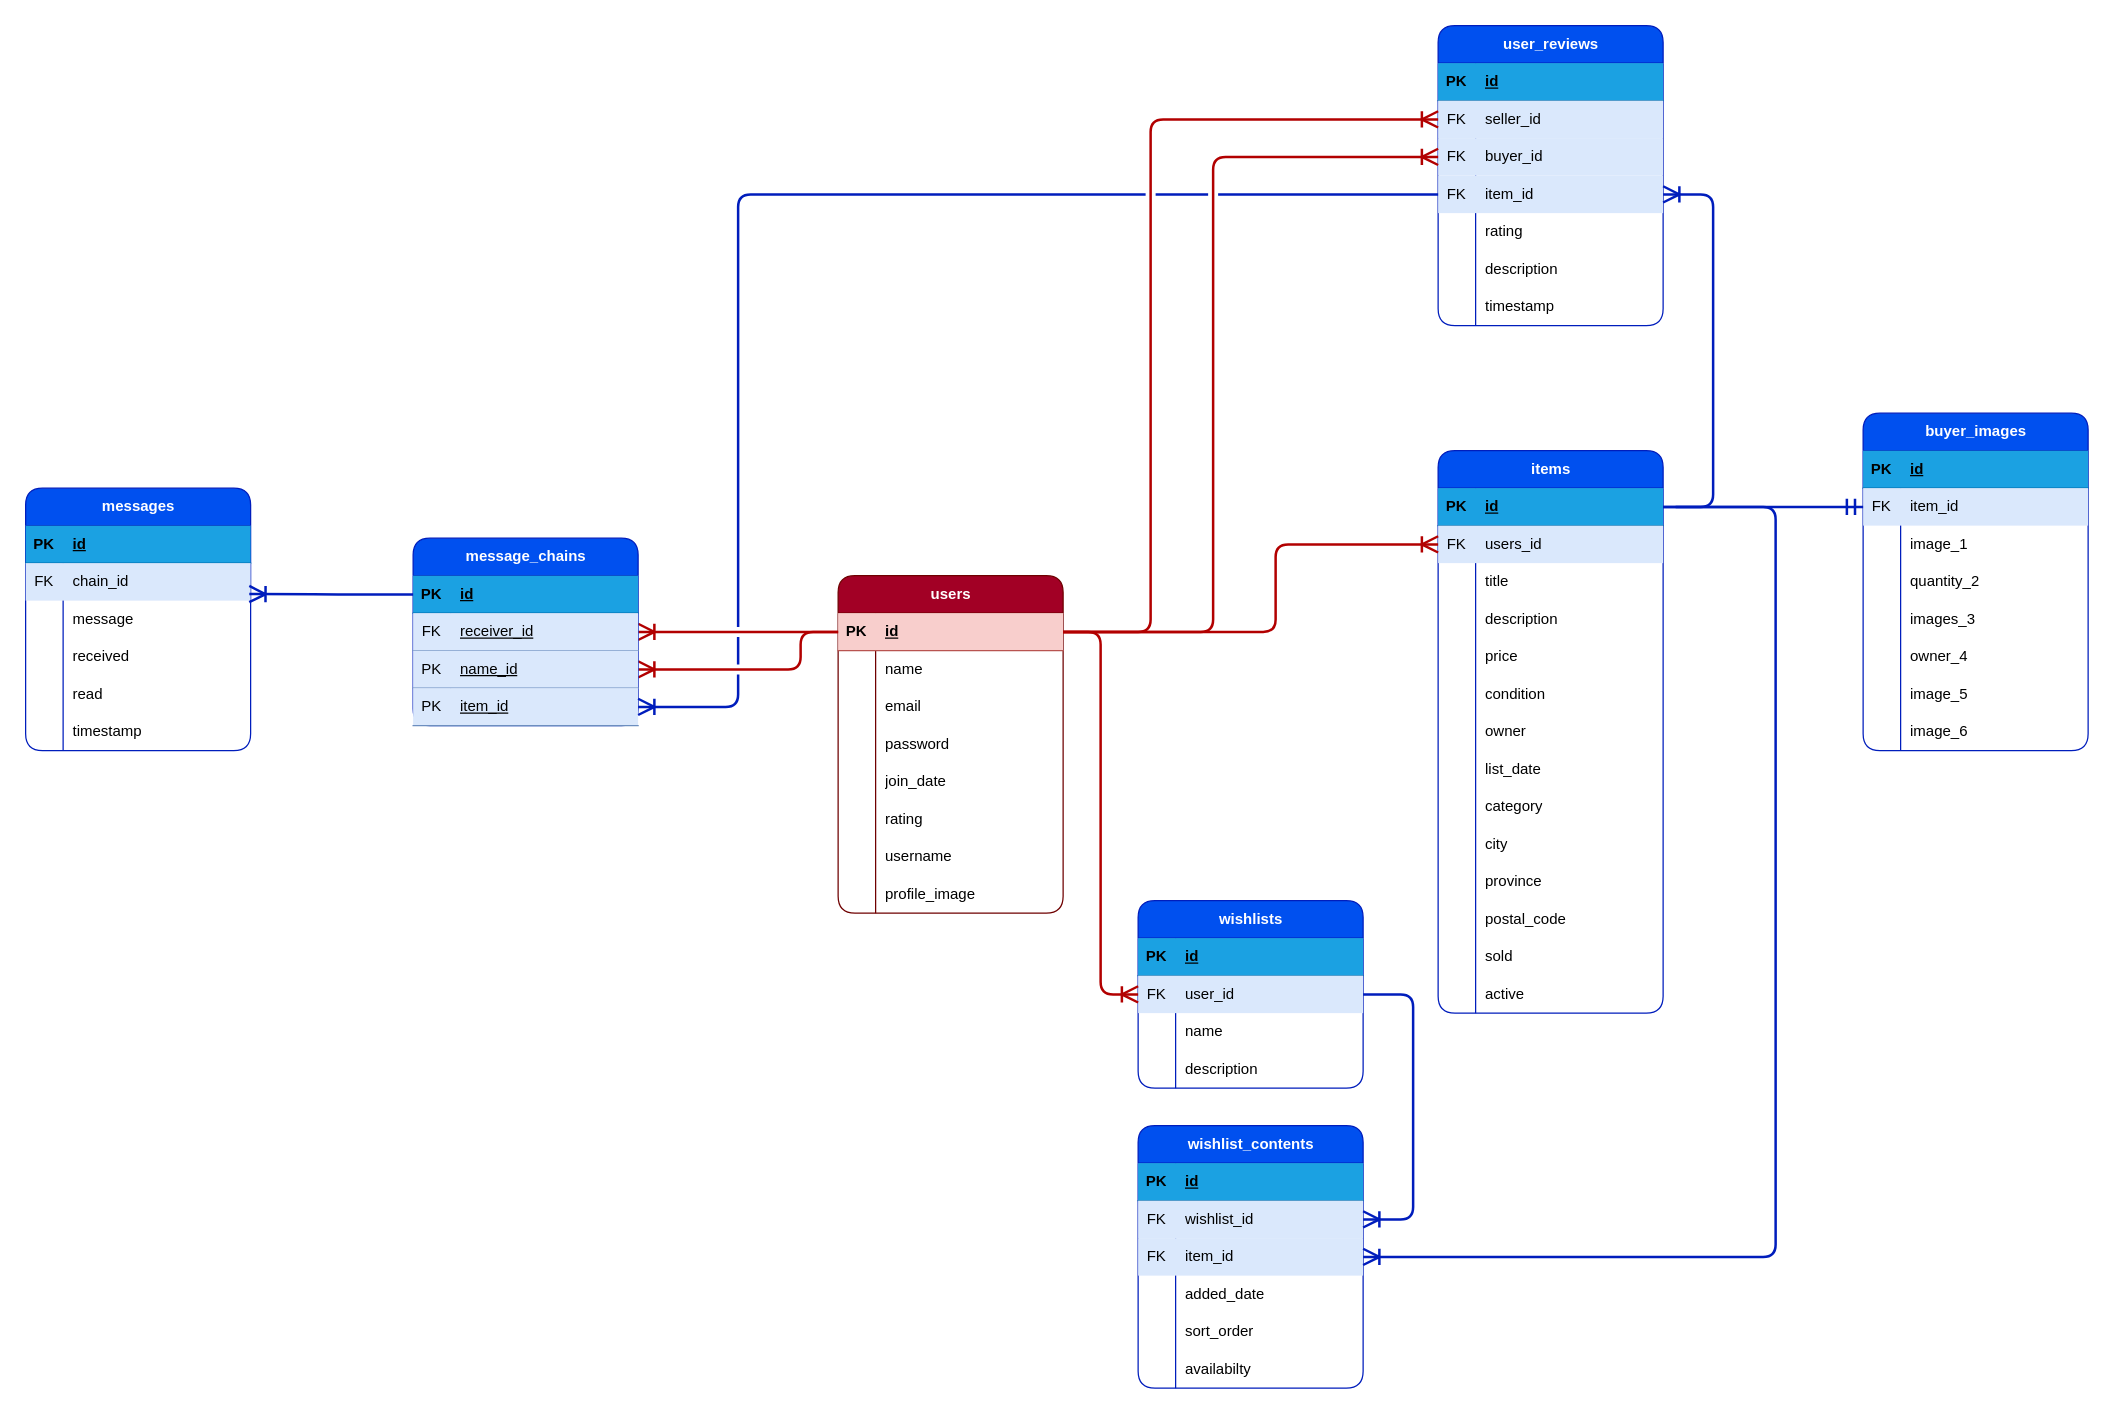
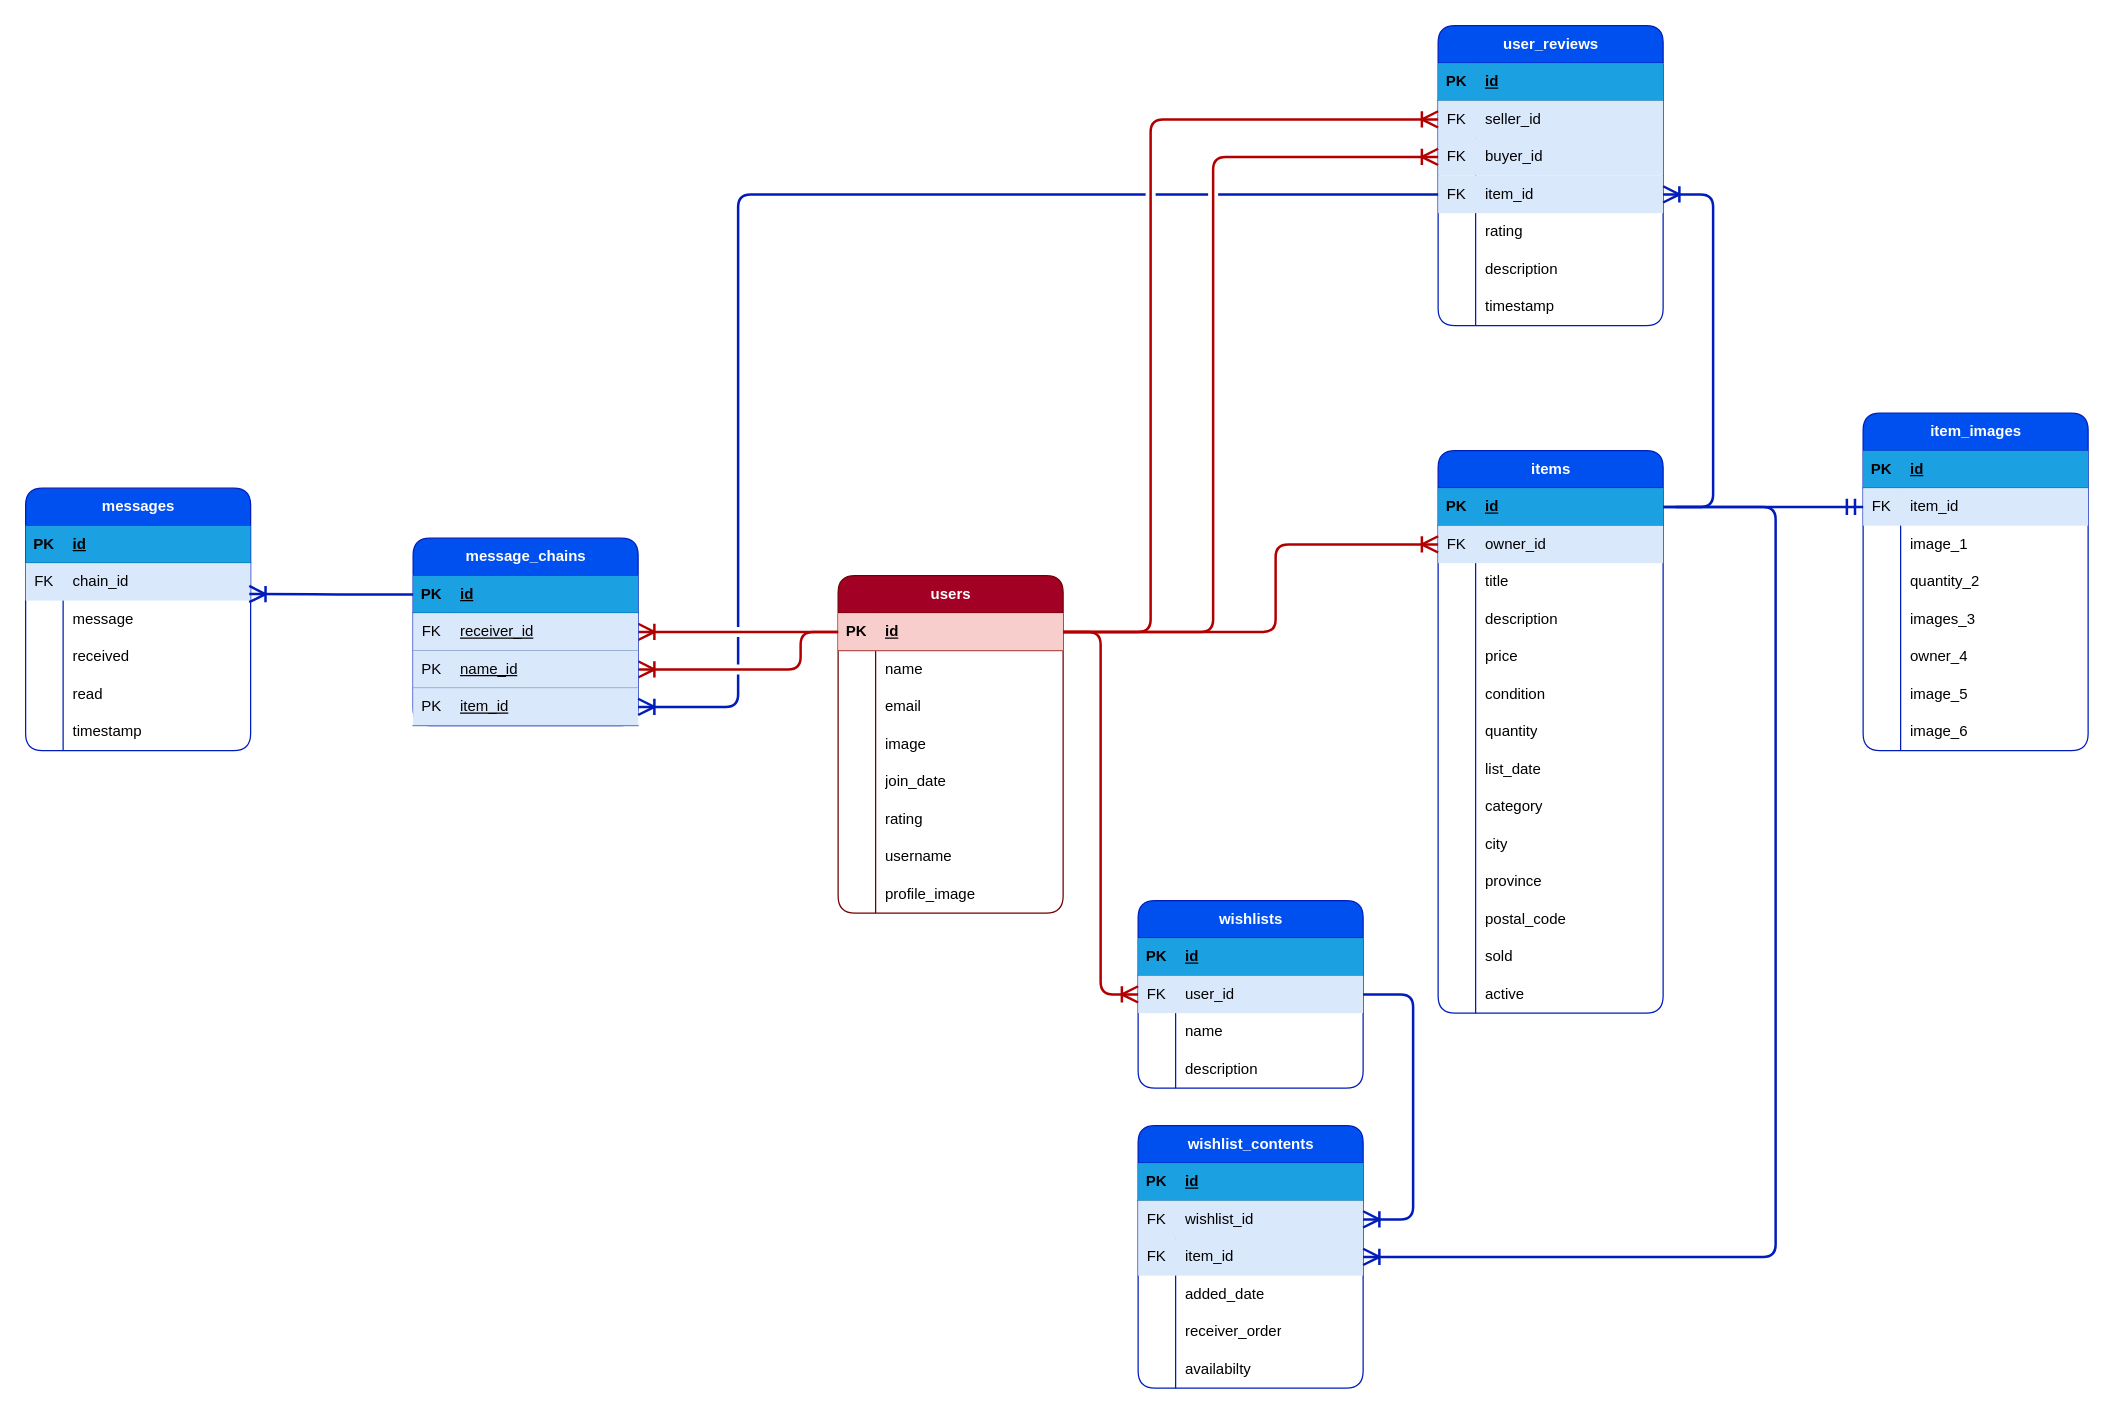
- <mxCell id="152" value="buyer_images" style="shape=table;startSize=30;container=1;collapsible=1;childLayout=tableLayout;fixedRows=1;rowLines=0;fontStyle=1;align=center;resizeLast=1;html=1;fillColor=#0050ef;fontColor=#ffffff;strokeColor=#001DBC;rounded=1;" parent="1" vertex="1"><mxGeometry x="1490" y="330" width="180" height="270" as="geometry" /></mxCell>
+ <mxCell id="152" value="item_images" style="shape=table;startSize=30;container=1;collapsible=1;childLayout=tableLayout;fixedRows=1;rowLines=0;fontStyle=1;align=center;resizeLast=1;html=1;fillColor=#0050ef;fontColor=#ffffff;strokeColor=#001DBC;rounded=1;" parent="1" vertex="1"><mxGeometry x="1490" y="330" width="180" height="270" as="geometry" /></mxCell>
- <mxCell id="33" value="users_id" style="shape=partialRectangle;connectable=0;fillColor=none;top=0;left=0;bottom=0;right=0;align=left;spacingLeft=6;overflow=hidden;whiteSpace=wrap;html=1;" parent="31" vertex="1"><mxGeometry x="30" width="150" height="30" as="geometry"><mxRectangle width="150" height="30" as="alternateBounds" /></mxGeometry></mxCell>
+ <mxCell id="33" value="owner_id" style="shape=partialRectangle;connectable=0;fillColor=none;top=0;left=0;bottom=0;right=0;align=left;spacingLeft=6;overflow=hidden;whiteSpace=wrap;html=1;" parent="31" vertex="1"><mxGeometry x="30" width="150" height="30" as="geometry"><mxRectangle width="150" height="30" as="alternateBounds" /></mxGeometry></mxCell>
- <mxCell id="48" value="owner" style="shape=partialRectangle;connectable=0;fillColor=none;top=0;left=0;bottom=0;right=0;align=left;spacingLeft=6;overflow=hidden;whiteSpace=wrap;html=1;" vertex="1" parent="46"><mxGeometry x="30" width="150" height="30" as="geometry"><mxRectangle width="150" height="30" as="alternateBounds" /></mxGeometry></mxCell>
+ <mxCell id="48" value="quantity" style="shape=partialRectangle;connectable=0;fillColor=none;top=0;left=0;bottom=0;right=0;align=left;spacingLeft=6;overflow=hidden;whiteSpace=wrap;html=1;" vertex="1" parent="46"><mxGeometry x="30" width="150" height="30" as="geometry"><mxRectangle width="150" height="30" as="alternateBounds" /></mxGeometry></mxCell>
- <mxCell id="14" value="password" style="shape=partialRectangle;connectable=0;fillColor=none;top=0;left=0;bottom=0;right=0;align=left;spacingLeft=6;overflow=hidden;whiteSpace=wrap;html=1;" parent="12" vertex="1"><mxGeometry x="30" width="150" height="30" as="geometry"><mxRectangle width="150" height="30" as="alternateBounds" /></mxGeometry></mxCell>
+ <mxCell id="14" value="image" style="shape=partialRectangle;connectable=0;fillColor=none;top=0;left=0;bottom=0;right=0;align=left;spacingLeft=6;overflow=hidden;whiteSpace=wrap;html=1;" parent="12" vertex="1"><mxGeometry x="30" width="150" height="30" as="geometry"><mxRectangle width="150" height="30" as="alternateBounds" /></mxGeometry></mxCell>
- <mxCell id="120" value="sort_order" style="shape=partialRectangle;connectable=0;fillColor=none;top=0;left=0;bottom=0;right=0;align=left;spacingLeft=6;overflow=hidden;whiteSpace=wrap;html=1;" parent="118" vertex="1"><mxGeometry x="30" width="150" height="30" as="geometry"><mxRectangle width="150" height="30" as="alternateBounds" /></mxGeometry></mxCell>
+ <mxCell id="120" value="receiver_order" style="shape=partialRectangle;connectable=0;fillColor=none;top=0;left=0;bottom=0;right=0;align=left;spacingLeft=6;overflow=hidden;whiteSpace=wrap;html=1;" parent="118" vertex="1"><mxGeometry x="30" width="150" height="30" as="geometry"><mxRectangle width="150" height="30" as="alternateBounds" /></mxGeometry></mxCell>
